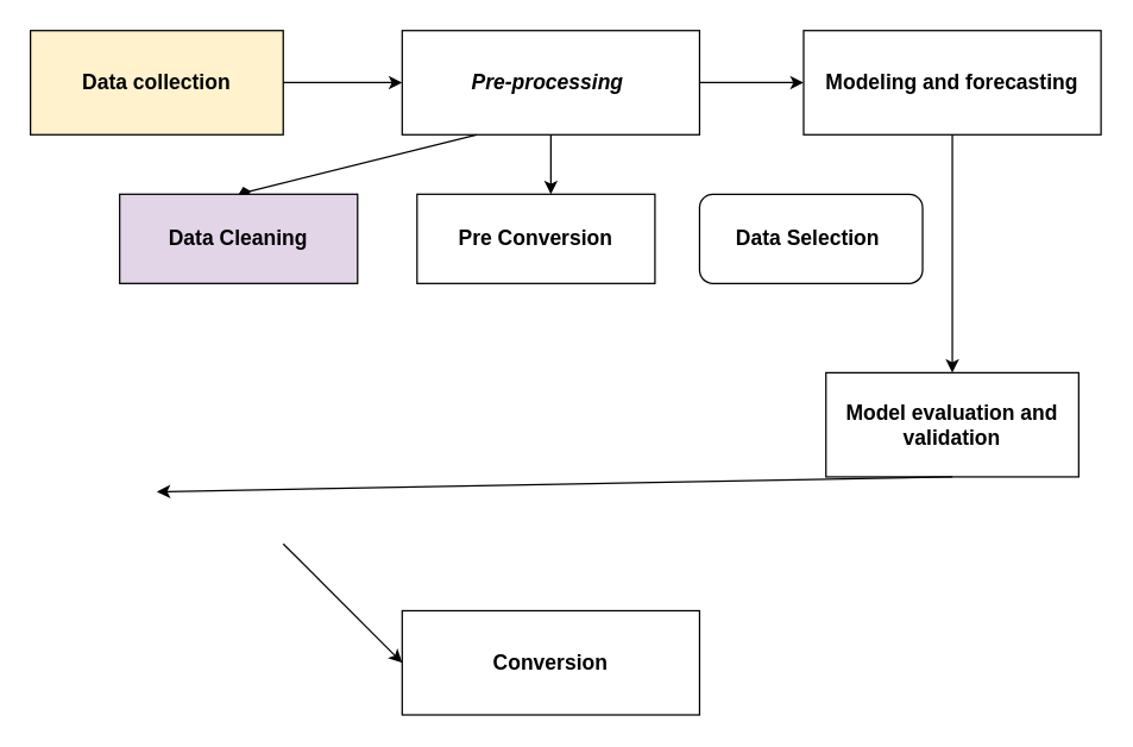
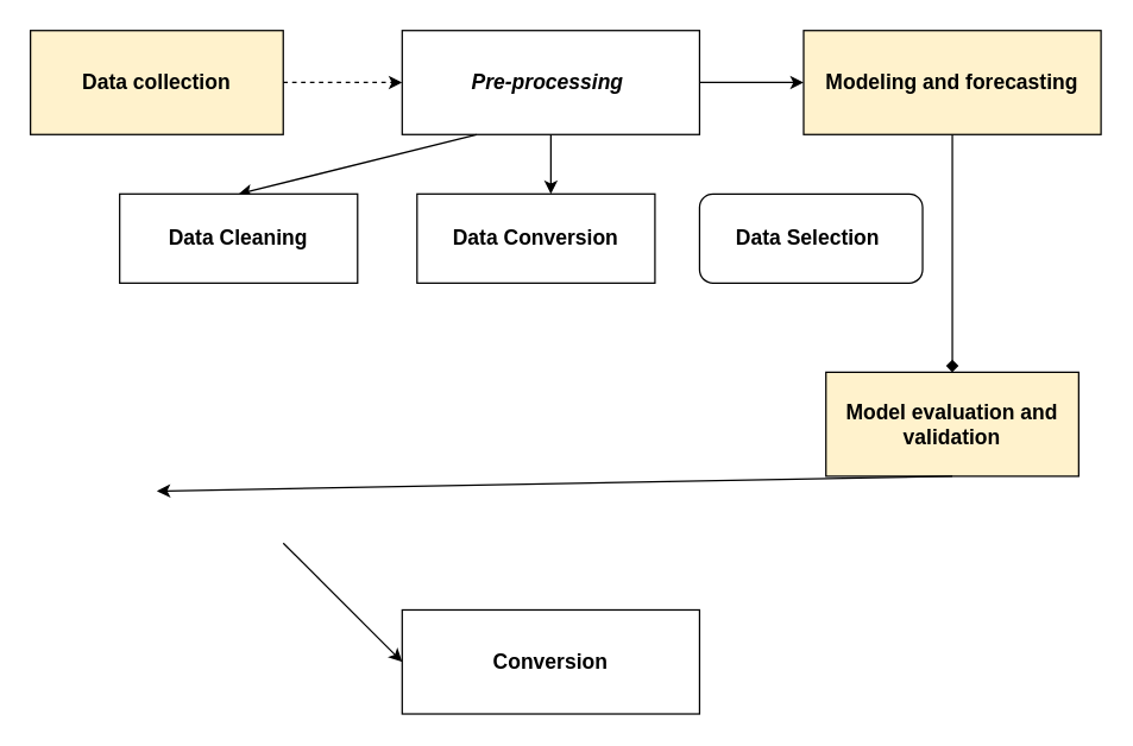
- <mxCell id="5" value="" style="endArrow=classic;html=1;rounded=0;fontSize=14;entryX=0;entryY=0.5;entryDx=0;entryDy=0;" parent="1" source="2" target="3" edge="1"><mxGeometry width="50" height="50" relative="1" as="geometry"><mxPoint x="160" y="105" as="sourcePoint" /><mxPoint x="230.711" y="55" as="targetPoint" /></mxGeometry></mxCell>
+ <mxCell id="5" value="" style="endArrow=classic;html=1;rounded=0;fontSize=14;entryX=0;entryY=0.5;entryDx=0;entryDy=0;dashed=1;" parent="1" source="2" target="3" edge="1"><mxGeometry width="50" height="50" relative="1" as="geometry"><mxPoint x="160" y="105" as="sourcePoint" /><mxPoint x="230.711" y="55" as="targetPoint" /></mxGeometry></mxCell>
- <mxCell id="6" value="&lt;b&gt;Modeling and forecasting&lt;/b&gt;" style="rounded=0;whiteSpace=wrap;html=1;fontSize=14;" parent="1" vertex="1"><mxGeometry x="540" y="20" width="200" height="70" as="geometry" /></mxCell>
+ <mxCell id="6" value="&lt;b&gt;Modeling and forecasting&lt;/b&gt;" style="rounded=0;whiteSpace=wrap;html=1;fontSize=14;fillColor=#fff2cc;" parent="1" vertex="1"><mxGeometry x="540" y="20" width="200" height="70" as="geometry" /></mxCell>
- <mxCell id="13" value="" style="endArrow=diamond;html=1;rounded=0;fontSize=14;exitX=0.25;exitY=1;exitDx=0;exitDy=0;entryX=0.5;entryY=0;entryDx=0;entryDy=0;" edge="1" parent="1" source="3" target="14"><mxGeometry width="50" height="50" relative="1" as="geometry"><mxPoint x="500" y="85" as="sourcePoint" /><mxPoint x="270" y="130" as="targetPoint" /></mxGeometry></mxCell>
+ <mxCell id="13" value="" style="endArrow=classic;html=1;rounded=0;fontSize=14;exitX=0.25;exitY=1;exitDx=0;exitDy=0;entryX=0.5;entryY=0;entryDx=0;entryDy=0;" edge="1" parent="1" source="3" target="14"><mxGeometry width="50" height="50" relative="1" as="geometry"><mxPoint x="500" y="85" as="sourcePoint" /><mxPoint x="270" y="130" as="targetPoint" /></mxGeometry></mxCell>
- <mxCell id="14" value="&lt;b&gt;Data Cleaning&lt;/b&gt;" style="rounded=0;whiteSpace=wrap;html=1;fontSize=14;fillColor=#e1d5e7;" vertex="1" parent="1"><mxGeometry x="80" y="130" width="160" height="60" as="geometry" /></mxCell>
+ <mxCell id="14" value="&lt;b&gt;Data Cleaning&lt;/b&gt;" style="rounded=0;whiteSpace=wrap;html=1;fontSize=14;" vertex="1" parent="1"><mxGeometry x="80" y="130" width="160" height="60" as="geometry" /></mxCell>
- <mxCell id="15" value="&lt;b&gt;Pre Conversion&lt;/b&gt;" style="rounded=0;whiteSpace=wrap;html=1;fontSize=14;" vertex="1" parent="1"><mxGeometry x="280" y="130" width="160" height="60" as="geometry" /></mxCell>
+ <mxCell id="15" value="&lt;b&gt;Data Conversion&lt;/b&gt;" style="rounded=0;whiteSpace=wrap;html=1;fontSize=14;" vertex="1" parent="1"><mxGeometry x="280" y="130" width="160" height="60" as="geometry" /></mxCell>
- <mxCell id="7" value="" style="endArrow=classic;html=1;rounded=0;fontSize=14;exitX=0.5;exitY=1;exitDx=0;exitDy=0;entryX=0.5;entryY=0;entryDx=0;entryDy=0;" parent="1" source="6" target="8" edge="1"><mxGeometry width="50" height="50" relative="1" as="geometry"><mxPoint x="540" y="205" as="sourcePoint" /><mxPoint x="640" y="250" as="targetPoint" /></mxGeometry></mxCell>
+ <mxCell id="7" value="" style="endArrow=diamond;html=1;rounded=0;fontSize=14;exitX=0.5;exitY=1;exitDx=0;exitDy=0;entryX=0.5;entryY=0;entryDx=0;entryDy=0;" parent="1" source="6" target="8" edge="1"><mxGeometry width="50" height="50" relative="1" as="geometry"><mxPoint x="540" y="205" as="sourcePoint" /><mxPoint x="640" y="250" as="targetPoint" /></mxGeometry></mxCell>
- <mxCell id="8" value="&lt;b&gt;Model evaluation and validation&lt;/b&gt;" style="rounded=0;whiteSpace=wrap;html=1;fontSize=14;" parent="1" vertex="1"><mxGeometry x="555" y="250" width="170" height="70" as="geometry" /></mxCell>
+ <mxCell id="8" value="&lt;b&gt;Model evaluation and validation&lt;/b&gt;" style="rounded=0;whiteSpace=wrap;html=1;fontSize=14;fillColor=#fff2cc;" parent="1" vertex="1"><mxGeometry x="555" y="250" width="170" height="70" as="geometry" /></mxCell>
